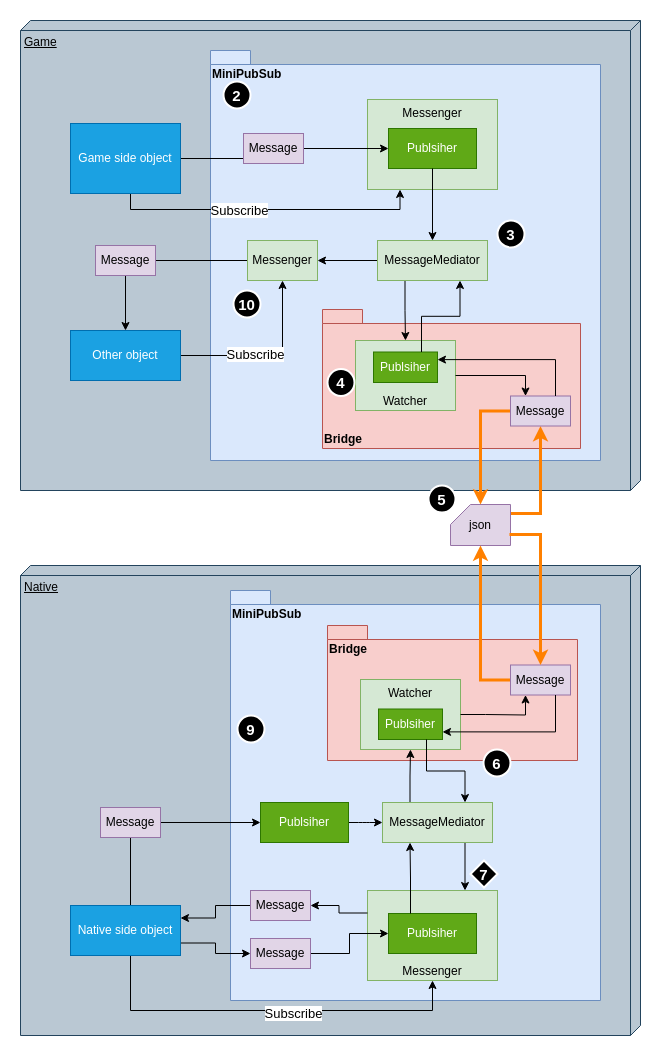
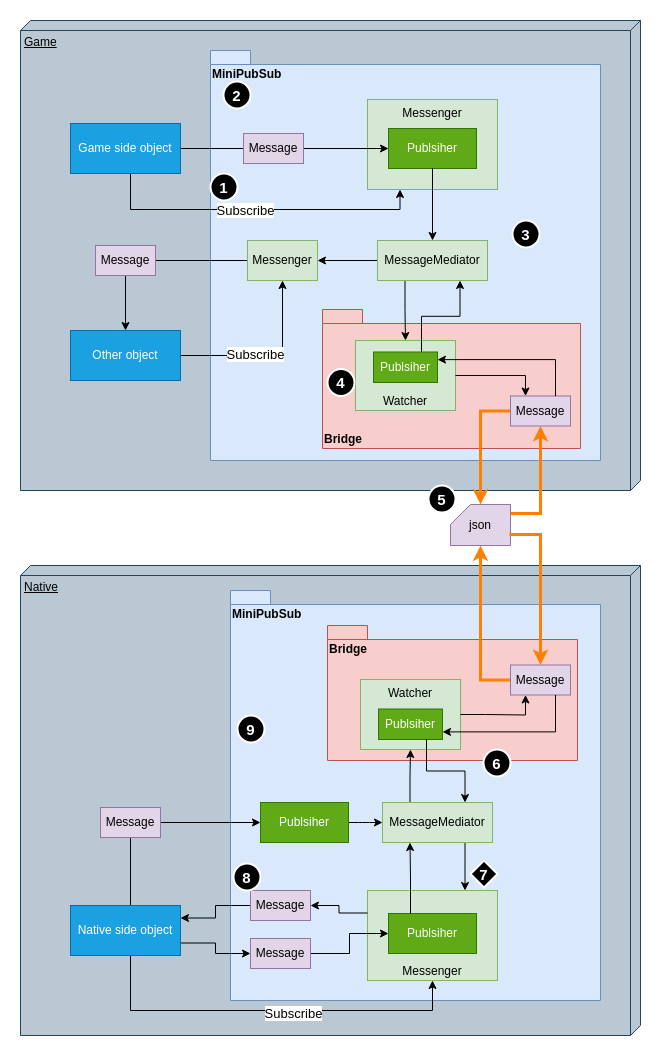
- <mxCell id="16" value="Game side object" style="html=1;whiteSpace=wrap;fillColor=#1ba1e2;fontColor=#ffffff;strokeColor=#006EAF;rounded=0;" parent="1" vertex="1"><mxGeometry x="70" y="123" width="110" height="70" as="geometry" /></mxCell>
+ <mxCell id="16" value="Game side object" style="html=1;whiteSpace=wrap;fillColor=#1ba1e2;fontColor=#ffffff;strokeColor=#006EAF;rounded=0;" parent="1" vertex="1"><mxGeometry x="70" y="123" width="110" height="50" as="geometry" /></mxCell>
+ <mxCell id="67" value="&lt;font style=&quot;font-size: 15px;&quot; color=&quot;#ffffff&quot;&gt;&lt;b&gt;1&lt;/b&gt;&lt;/font&gt;" style="ellipse;whiteSpace=wrap;html=1;aspect=fixed;fillColor=#000000;strokeColor=#FFFFFF;strokeWidth=2;" parent="1" vertex="1"><mxGeometry x="210" y="173" width="27" height="27" as="geometry" /></mxCell>
- <mxCell id="69" value="&lt;font style=&quot;font-size: 15px;&quot; color=&quot;#ffffff&quot;&gt;&lt;b&gt;3&lt;/b&gt;&lt;/font&gt;" style="ellipse;whiteSpace=wrap;html=1;aspect=fixed;fillColor=#000000;strokeColor=#FFFFFF;strokeWidth=2;" parent="1" vertex="1"><mxGeometry x="497" y="220" width="27" height="27" as="geometry" /></mxCell>
+ <mxCell id="69" value="&lt;font style=&quot;font-size: 15px;&quot; color=&quot;#ffffff&quot;&gt;&lt;b&gt;3&lt;/b&gt;&lt;/font&gt;" style="ellipse;whiteSpace=wrap;html=1;aspect=fixed;fillColor=#000000;strokeColor=#FFFFFF;strokeWidth=2;" parent="1" vertex="1"><mxGeometry x="512" y="220" width="27" height="27" as="geometry" /></mxCell>
- <mxCell id="76" value="&lt;font style=&quot;font-size: 15px;&quot; color=&quot;#ffffff&quot;&gt;&lt;b&gt;10&lt;/b&gt;&lt;/font&gt;" style="ellipse;whiteSpace=wrap;html=1;aspect=fixed;fillColor=#000000;strokeColor=#FFFFFF;strokeWidth=2;" parent="1" vertex="1"><mxGeometry x="233" y="290" width="27" height="27" as="geometry" /></mxCell>
+ <mxCell id="74" value="&lt;font style=&quot;font-size: 15px;&quot; color=&quot;#ffffff&quot;&gt;&lt;b&gt;8&lt;/b&gt;&lt;/font&gt;" style="ellipse;whiteSpace=wrap;html=1;aspect=fixed;fillColor=#000000;strokeColor=#FFFFFF;strokeWidth=2;" parent="1" vertex="1"><mxGeometry x="233" y="863" width="27" height="27" as="geometry" /></mxCell>
